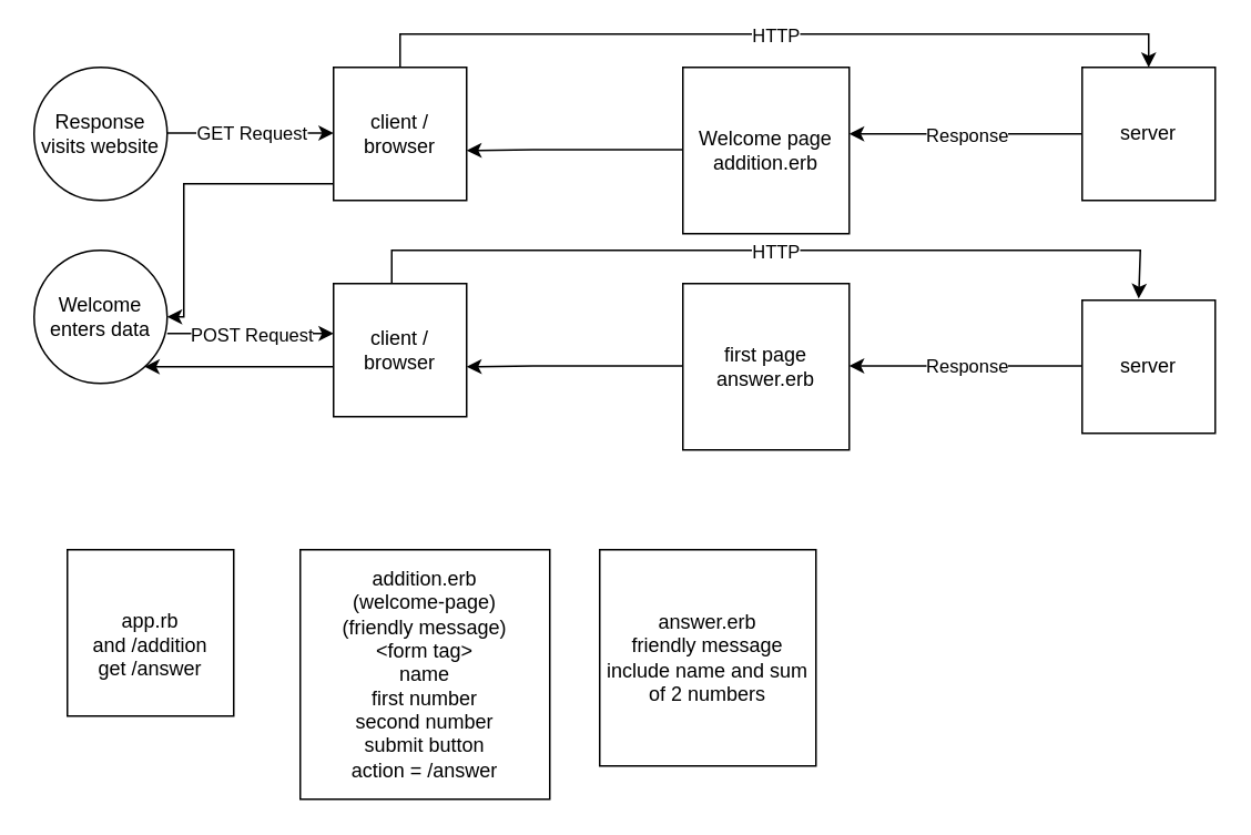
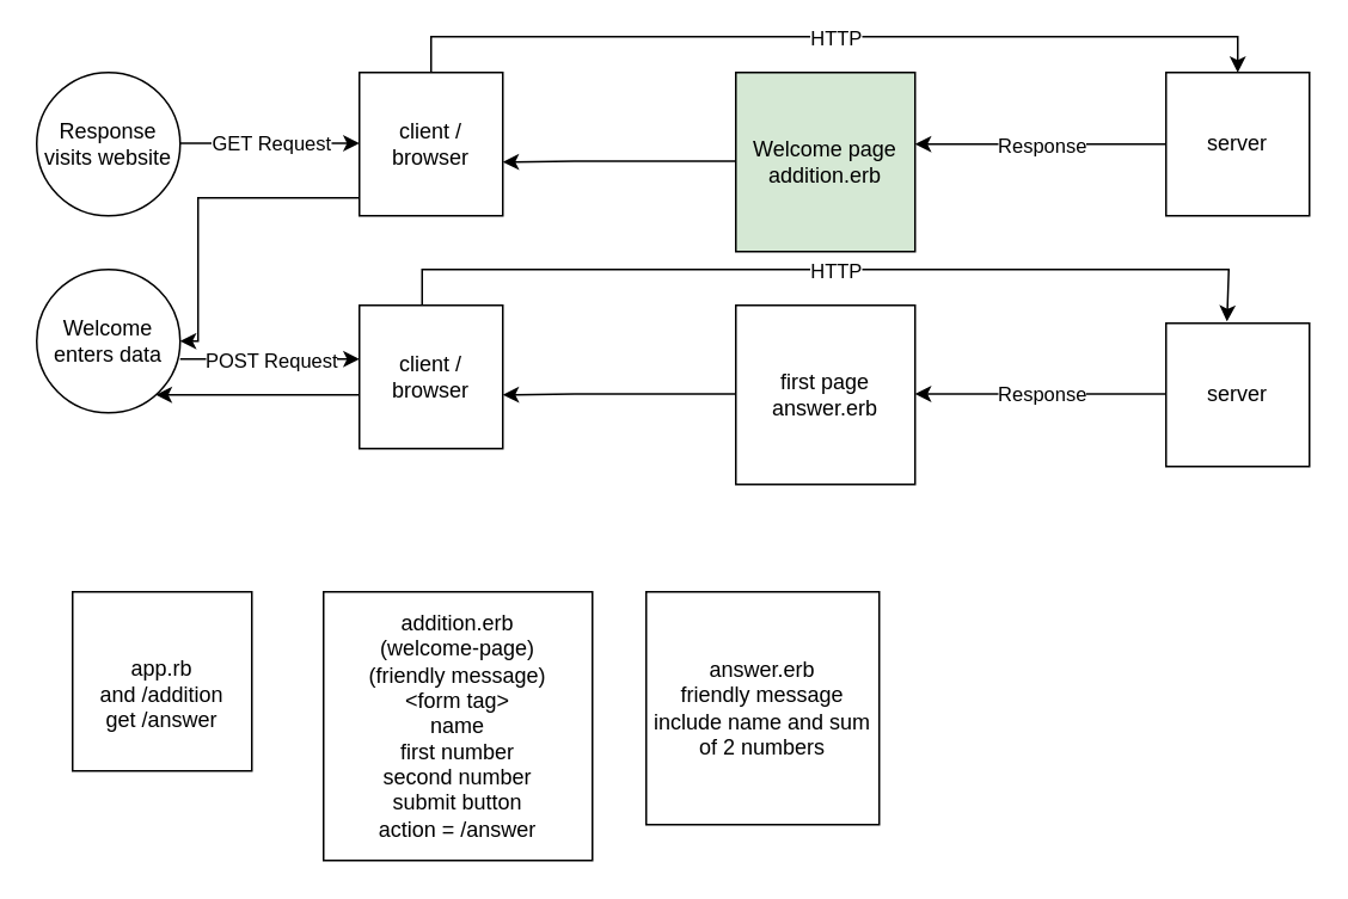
- <mxCell id="2" value="Welcome page&lt;br&gt;addition.erb" style="whiteSpace=wrap;html=1;aspect=fixed;" parent="1" vertex="1"><mxGeometry x="410" y="40" width="100" height="100" as="geometry" /></mxCell>
+ <mxCell id="2" value="Welcome page&lt;br&gt;addition.erb" style="whiteSpace=wrap;html=1;aspect=fixed;fillColor=#d5e8d4;" parent="1" vertex="1"><mxGeometry x="410" y="40" width="100" height="100" as="geometry" /></mxCell>
